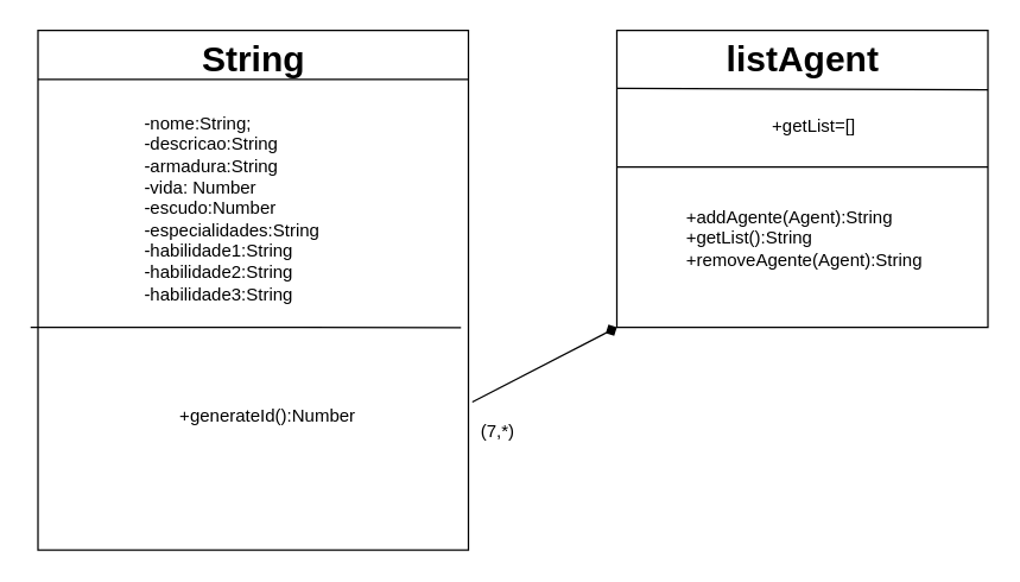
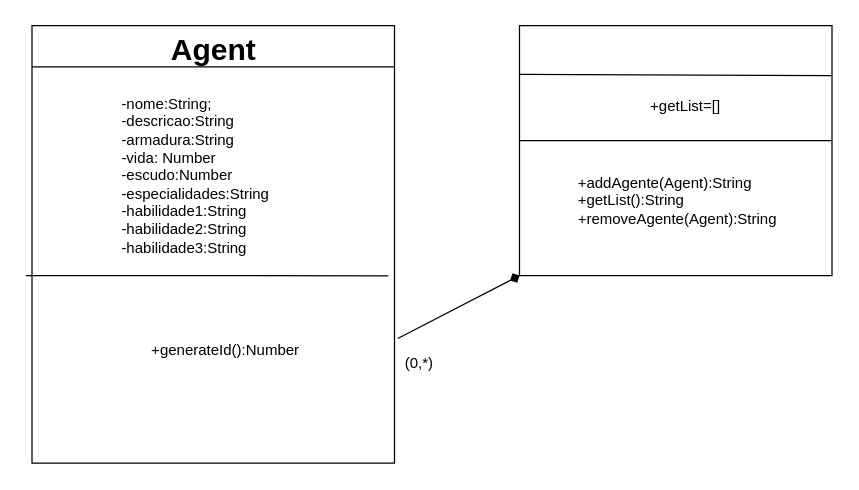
- <mxCell id="15" value="&lt;font color=&quot;#000000&quot;&gt;String&lt;/font&gt;" style="text;strokeColor=none;fillColor=none;html=1;fontSize=24;fontStyle=1;verticalAlign=middle;align=center;fontColor=#FFFFFF;" parent="1" vertex="1"><mxGeometry x="120" y="20" width="100" height="40" as="geometry" /></mxCell>
+ <mxCell id="15" value="&lt;font color=&quot;#000000&quot;&gt;Agent&lt;/font&gt;" style="text;strokeColor=none;fillColor=none;html=1;fontSize=24;fontStyle=1;verticalAlign=middle;align=center;fontColor=#FFFFFF;" parent="1" vertex="1"><mxGeometry x="120" y="20" width="100" height="40" as="geometry" /></mxCell>
- <mxCell id="8" value="listAgent" style="text;strokeColor=none;fillColor=none;html=1;fontSize=24;fontStyle=1;verticalAlign=middle;align=center;" parent="1" vertex="1"><mxGeometry x="490" y="20" width="100" height="40" as="geometry" /></mxCell>
- <mxCell id="17" value="&lt;font color=&quot;#000000&quot;&gt;(7,*)&lt;/font&gt;" style="text;html=1;strokeColor=none;fillColor=none;align=center;verticalAlign=middle;whiteSpace=wrap;rounded=0;fontColor=#FFFFFF;" parent="1" vertex="1"><mxGeometry x="315" y="280" width="40" height="20" as="geometry" /></mxCell>
+ <mxCell id="17" value="&lt;font color=&quot;#000000&quot;&gt;(0,*)&lt;/font&gt;" style="text;html=1;strokeColor=none;fillColor=none;align=center;verticalAlign=middle;whiteSpace=wrap;rounded=0;fontColor=#FFFFFF;" parent="1" vertex="1"><mxGeometry x="315" y="280" width="40" height="20" as="geometry" /></mxCell>
